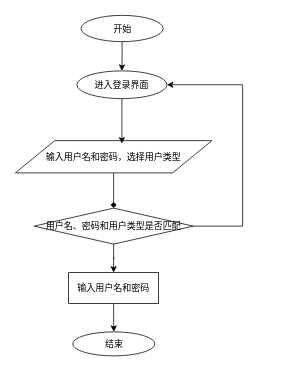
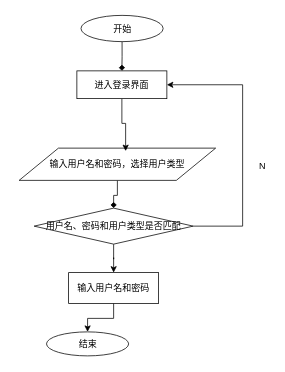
- <mxCell id="4" style="edgeStyle=orthogonalEdgeStyle;rounded=0;orthogonalLoop=1;jettySize=auto;html=1;entryX=0.5;entryY=0;entryDx=0;entryDy=0;" edge="1" parent="1" source="5" target="7"><mxGeometry relative="1" as="geometry" /></mxCell>
+ <mxCell id="4" style="edgeStyle=orthogonalEdgeStyle;rounded=0;orthogonalLoop=1;jettySize=auto;html=1;entryX=0.5;entryY=0;entryDx=0;entryDy=0;endArrow=diamond;" edge="1" parent="1" source="5" target="7"><mxGeometry relative="1" as="geometry" /></mxCell>
- <mxCell id="7" value="进入登录界面" style="ellipse;whiteSpace=wrap;html=1;" vertex="1" parent="1"><mxGeometry x="102" y="94" width="120" height="37" as="geometry" /></mxCell>
+ <mxCell id="7" value="进入登录界面" style="rounded=0;whiteSpace=wrap;html=1;" vertex="1" parent="1"><mxGeometry x="102" y="94" width="120" height="37" as="geometry" /></mxCell>
- <mxCell id="3" value="&lt;span&gt;输入用户名和密码，选择用户类型&lt;/span&gt;" style="shape=parallelogram;perimeter=parallelogramPerimeter;whiteSpace=wrap;html=1;" vertex="1" parent="1"><mxGeometry x="20" y="187" width="262" height="43" as="geometry" /></mxCell>
+ <mxCell id="3" value="&lt;span&gt;输入用户名和密码，选择用户类型&lt;/span&gt;" style="shape=parallelogram;perimeter=parallelogramPerimeter;whiteSpace=wrap;html=1;" vertex="1" parent="1"><mxGeometry x="25" y="197" width="262" height="43" as="geometry" /></mxCell>
+ <mxCell id="14" value="N" style="text;html=1;align=center;verticalAlign=middle;resizable=0;points=[];autosize=1;" vertex="1" parent="1"><mxGeometry x="339" y="212" width="19" height="18" as="geometry" /></mxCell>
- <mxCell id="13" value="结束" style="ellipse;whiteSpace=wrap;html=1;" vertex="1" parent="1"><mxGeometry x="96.5" y="442" width="109.5" height="32" as="geometry" /></mxCell>
+ <mxCell id="13" value="结束" style="ellipse;whiteSpace=wrap;html=1;" vertex="1" parent="1"><mxGeometry x="61.5" y="442" width="109.5" height="32" as="geometry" /></mxCell>
